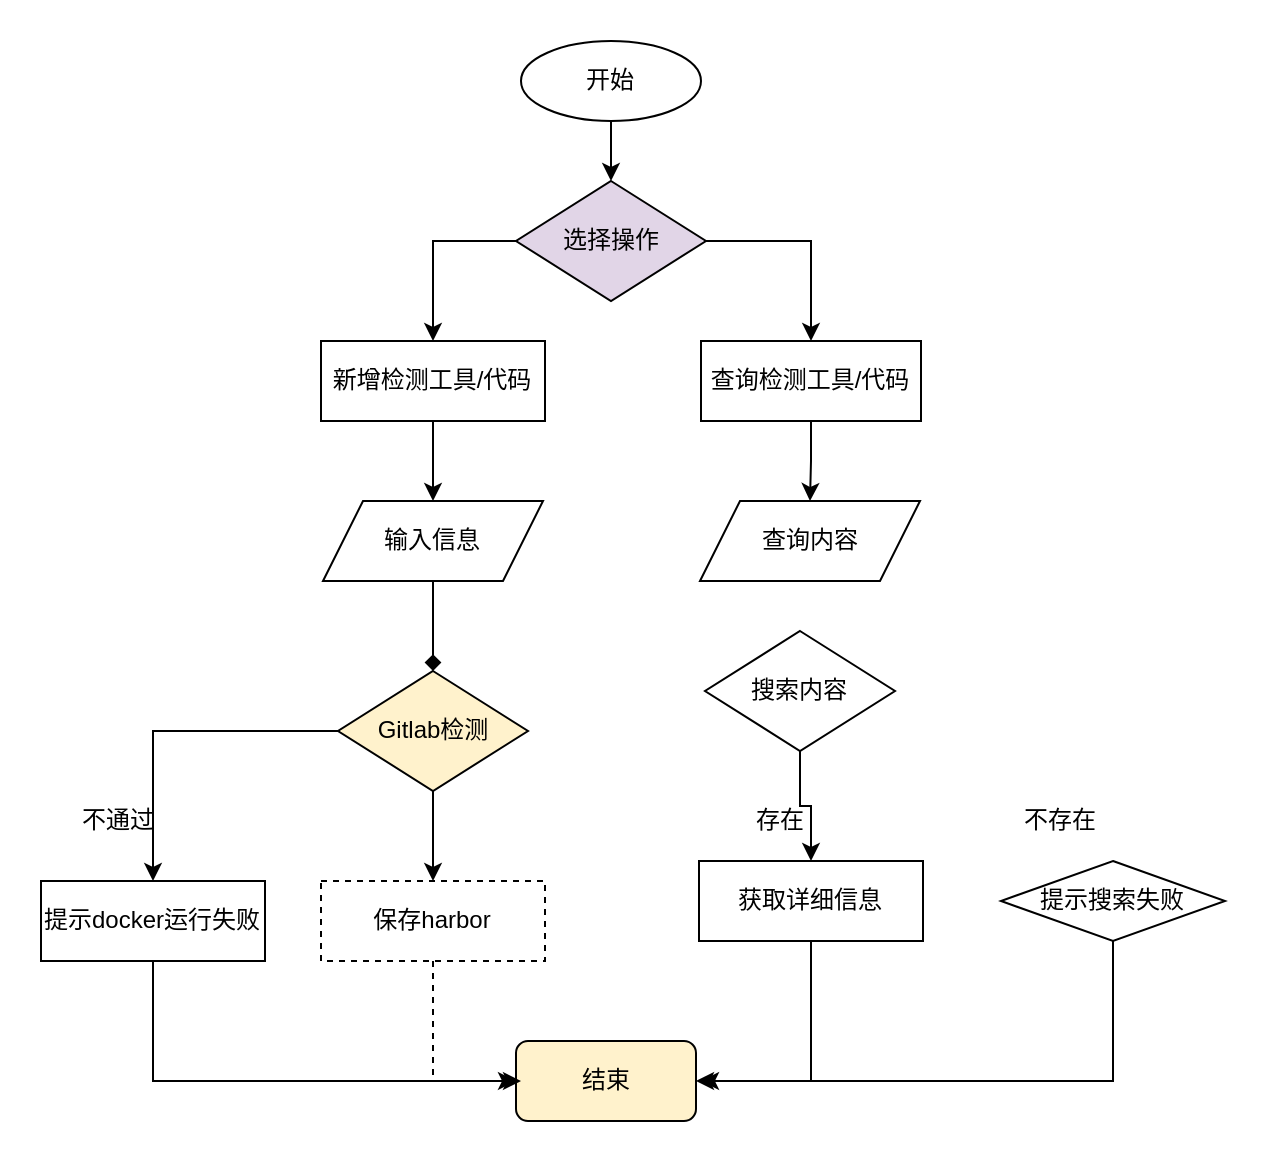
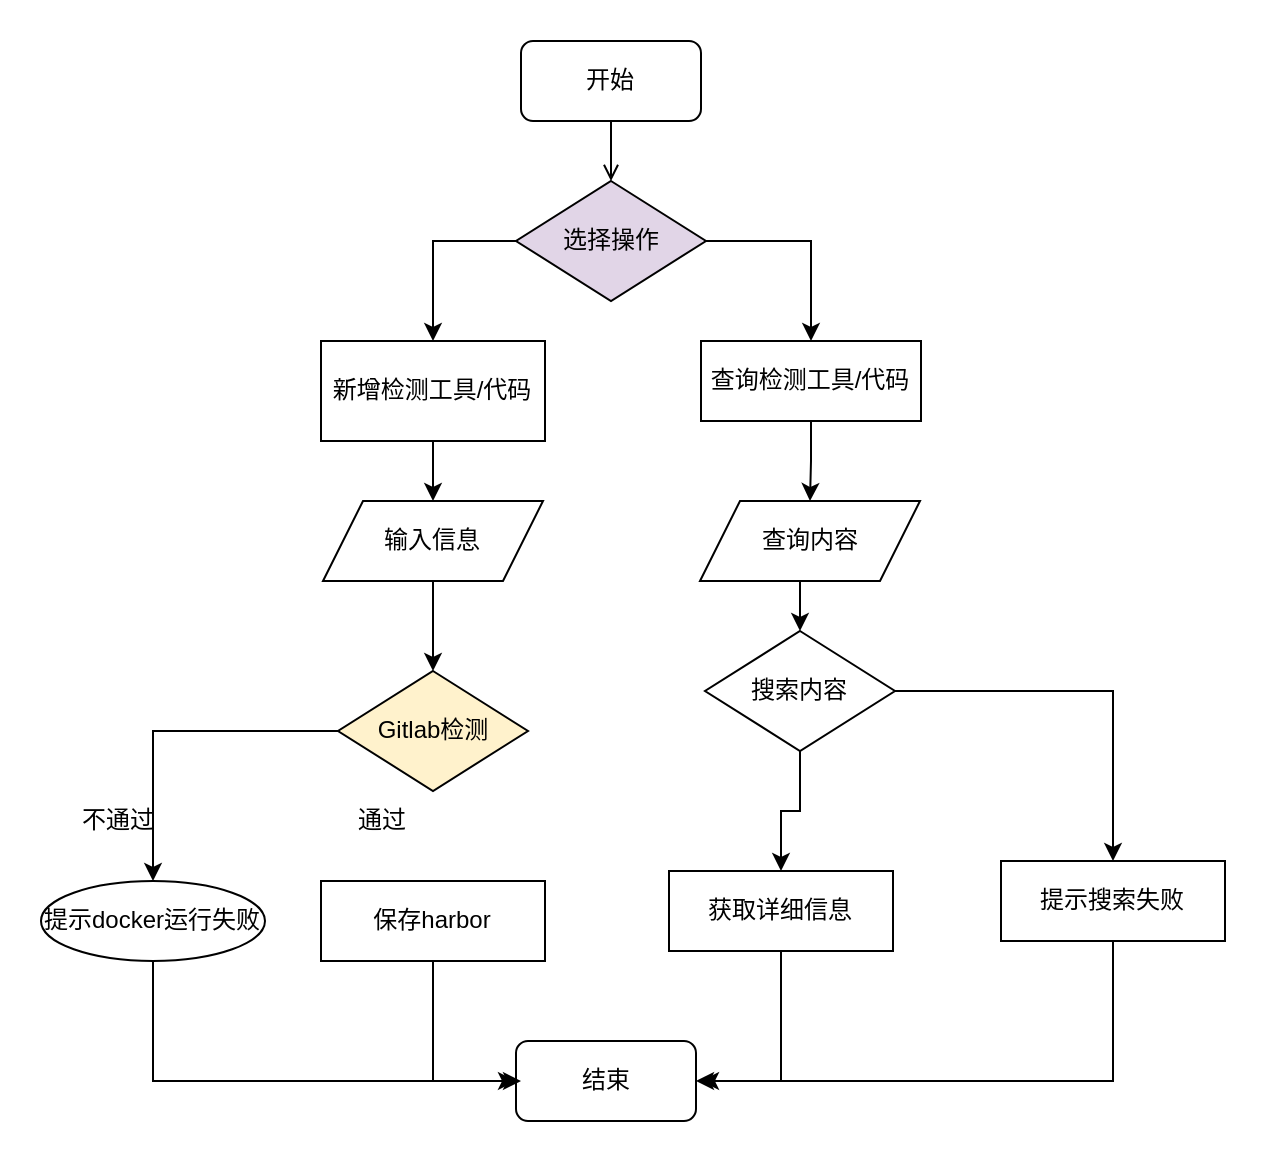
- <mxCell id="3" value="开始" style="ellipse;whiteSpace=wrap;html=1;" parent="1" vertex="1"><mxGeometry x="260" y="20" width="90" height="40" as="geometry" /></mxCell>
+ <mxCell id="3" value="开始" style="rounded=1;whiteSpace=wrap;html=1;" parent="1" vertex="1"><mxGeometry x="260" y="20" width="90" height="40" as="geometry" /></mxCell>
- <mxCell id="2" style="edgeStyle=orthogonalEdgeStyle;rounded=0;orthogonalLoop=1;jettySize=auto;html=1;exitX=0.5;exitY=1;exitDx=0;exitDy=0;entryX=0.5;entryY=0;entryDx=0;entryDy=0;" parent="1" source="3" target="6" edge="1"><mxGeometry relative="1" as="geometry" /></mxCell>
+ <mxCell id="2" style="edgeStyle=orthogonalEdgeStyle;rounded=0;orthogonalLoop=1;jettySize=auto;html=1;exitX=0.5;exitY=1;exitDx=0;exitDy=0;entryX=0.5;entryY=0;entryDx=0;entryDy=0;endArrow=open;" parent="1" source="3" target="6" edge="1"><mxGeometry relative="1" as="geometry" /></mxCell>
- <mxCell id="8" value="新增检测工具/代码" style="rounded=0;whiteSpace=wrap;html=1;" parent="1" vertex="1"><mxGeometry x="160" y="170" width="112" height="40" as="geometry" /></mxCell>
+ <mxCell id="8" value="新增检测工具/代码" style="rounded=0;whiteSpace=wrap;html=1;" parent="1" vertex="1"><mxGeometry x="160" y="170" width="112" height="50" as="geometry" /></mxCell>
+ <mxCell id="11" style="edgeStyle=orthogonalEdgeStyle;rounded=0;orthogonalLoop=1;jettySize=auto;html=1;exitX=0.5;exitY=1;exitDx=0;exitDy=0;entryX=0.5;entryY=0;entryDx=0;entryDy=0;" edge="1" parent="1" source="12" target="22"><mxGeometry relative="1" as="geometry" /></mxCell>
- <mxCell id="16" style="edgeStyle=orthogonalEdgeStyle;rounded=0;orthogonalLoop=1;jettySize=auto;html=1;exitX=0.5;exitY=1;exitDx=0;exitDy=0;entryX=0.5;entryY=0;entryDx=0;entryDy=0;endArrow=diamond;" edge="1" parent="1" source="17" target="29"><mxGeometry relative="1" as="geometry" /></mxCell>
+ <mxCell id="16" style="edgeStyle=orthogonalEdgeStyle;rounded=0;orthogonalLoop=1;jettySize=auto;html=1;exitX=0.5;exitY=1;exitDx=0;exitDy=0;entryX=0.5;entryY=0;entryDx=0;entryDy=0;" edge="1" parent="1" source="17" target="29"><mxGeometry relative="1" as="geometry" /></mxCell>
+ <mxCell id="21" style="edgeStyle=orthogonalEdgeStyle;rounded=0;orthogonalLoop=1;jettySize=auto;html=1;exitX=1;exitY=0.5;exitDx=0;exitDy=0;entryX=0.5;entryY=0;entryDx=0;entryDy=0;" edge="1" parent="1" source="22" target="25"><mxGeometry relative="1" as="geometry" /></mxCell>
+ <mxCell id="32" value="通过" style="text;html=1;strokeColor=none;fillColor=none;align=center;verticalAlign=middle;whiteSpace=wrap;rounded=0;" vertex="1" parent="1"><mxGeometry x="161" y="395" width="60" height="30" as="geometry" /></mxCell>
- <mxCell id="23" value="存在" style="text;html=1;strokeColor=none;fillColor=none;align=center;verticalAlign=middle;whiteSpace=wrap;rounded=0;" vertex="1" parent="1"><mxGeometry x="360" y="395" width="60" height="30" as="geometry" /></mxCell>
- <mxCell id="26" value="不存在" style="text;html=1;strokeColor=none;fillColor=none;align=center;verticalAlign=middle;whiteSpace=wrap;rounded=0;" vertex="1" parent="1"><mxGeometry x="500" y="395" width="60" height="30" as="geometry" /></mxCell>
- <mxCell id="27" style="edgeStyle=orthogonalEdgeStyle;rounded=0;orthogonalLoop=1;jettySize=auto;html=1;exitX=0.5;exitY=1;exitDx=0;exitDy=0;" edge="1" parent="1" source="29" target="19"><mxGeometry relative="1" as="geometry" /></mxCell>
- <mxCell id="15" value="获取详细信息" style="rounded=0;whiteSpace=wrap;html=1;" parent="1" vertex="1"><mxGeometry x="349" y="430" width="112" height="40" as="geometry" /></mxCell>
+ <mxCell id="15" value="获取详细信息" style="rounded=0;whiteSpace=wrap;html=1;" parent="1" vertex="1"><mxGeometry x="334" y="435" width="112" height="40" as="geometry" /></mxCell>
- <mxCell id="25" value="提示搜索失败" style="rhombus;whiteSpace=wrap;html=1;" vertex="1" parent="1"><mxGeometry x="500" y="430" width="112" height="40" as="geometry" /></mxCell>
+ <mxCell id="25" value="提示搜索失败" style="rounded=0;whiteSpace=wrap;html=1;" vertex="1" parent="1"><mxGeometry x="500" y="430" width="112" height="40" as="geometry" /></mxCell>
- <mxCell id="31" value="提示docker运行失败" style="rounded=0;whiteSpace=wrap;html=1;" vertex="1" parent="1"><mxGeometry x="20" y="440" width="112" height="40" as="geometry" /></mxCell>
+ <mxCell id="31" value="提示docker运行失败" style="ellipse;whiteSpace=wrap;html=1;" vertex="1" parent="1"><mxGeometry x="20" y="440" width="112" height="40" as="geometry" /></mxCell>
- <mxCell id="19" value="保存harbor" style="rounded=0;whiteSpace=wrap;html=1;dashed=1;" vertex="1" parent="1"><mxGeometry x="160" y="440" width="112" height="40" as="geometry" /></mxCell>
+ <mxCell id="19" value="保存harbor" style="rounded=0;whiteSpace=wrap;html=1;" vertex="1" parent="1"><mxGeometry x="160" y="440" width="112" height="40" as="geometry" /></mxCell>
- <mxCell id="18" style="edgeStyle=orthogonalEdgeStyle;rounded=0;orthogonalLoop=1;jettySize=auto;html=1;exitX=0.5;exitY=1;exitDx=0;exitDy=0;entryX=0;entryY=0.5;entryDx=0;entryDy=0;dashed=1;" edge="1" parent="1" source="19" target="13"><mxGeometry relative="1" as="geometry" /></mxCell>
+ <mxCell id="18" style="edgeStyle=orthogonalEdgeStyle;rounded=0;orthogonalLoop=1;jettySize=auto;html=1;exitX=0.5;exitY=1;exitDx=0;exitDy=0;entryX=0;entryY=0.5;entryDx=0;entryDy=0;" edge="1" parent="1" source="19" target="13"><mxGeometry relative="1" as="geometry" /></mxCell>
- <mxCell id="13" value="结束" style="rounded=1;whiteSpace=wrap;html=1;fillColor=#fff2cc;" parent="1" vertex="1"><mxGeometry x="257.5" y="520" width="90" height="40" as="geometry" /></mxCell>
+ <mxCell id="13" value="结束" style="rounded=1;whiteSpace=wrap;html=1;" parent="1" vertex="1"><mxGeometry x="257.5" y="520" width="90" height="40" as="geometry" /></mxCell>
